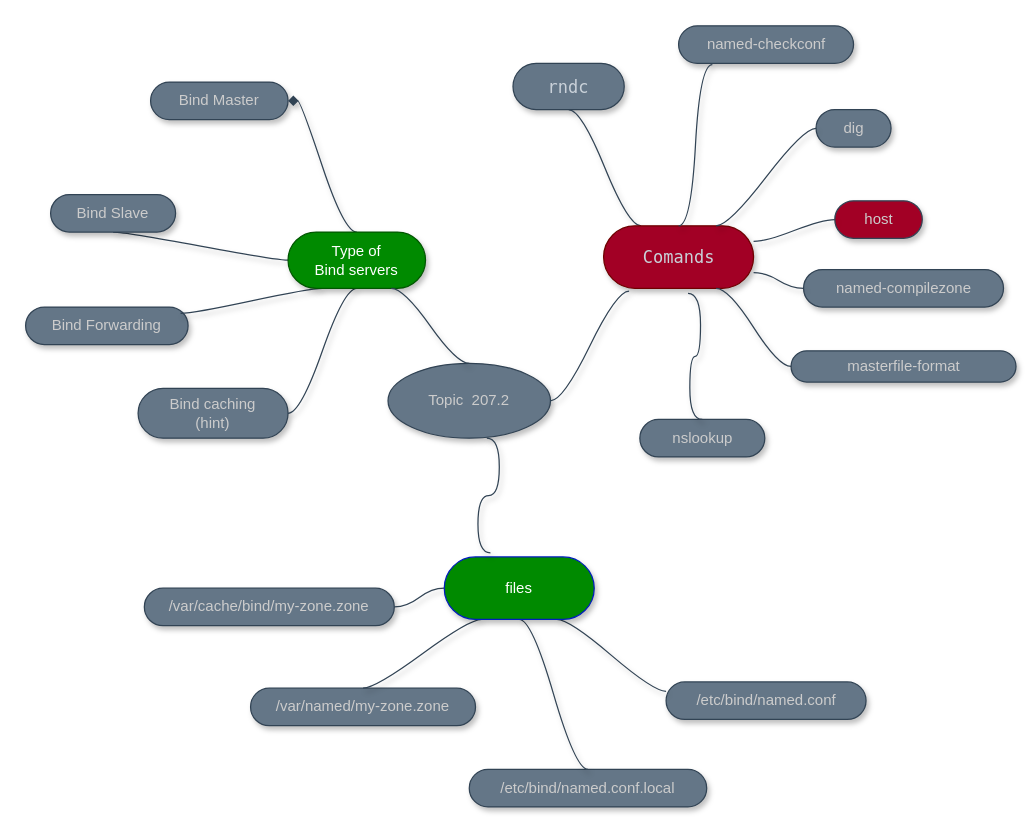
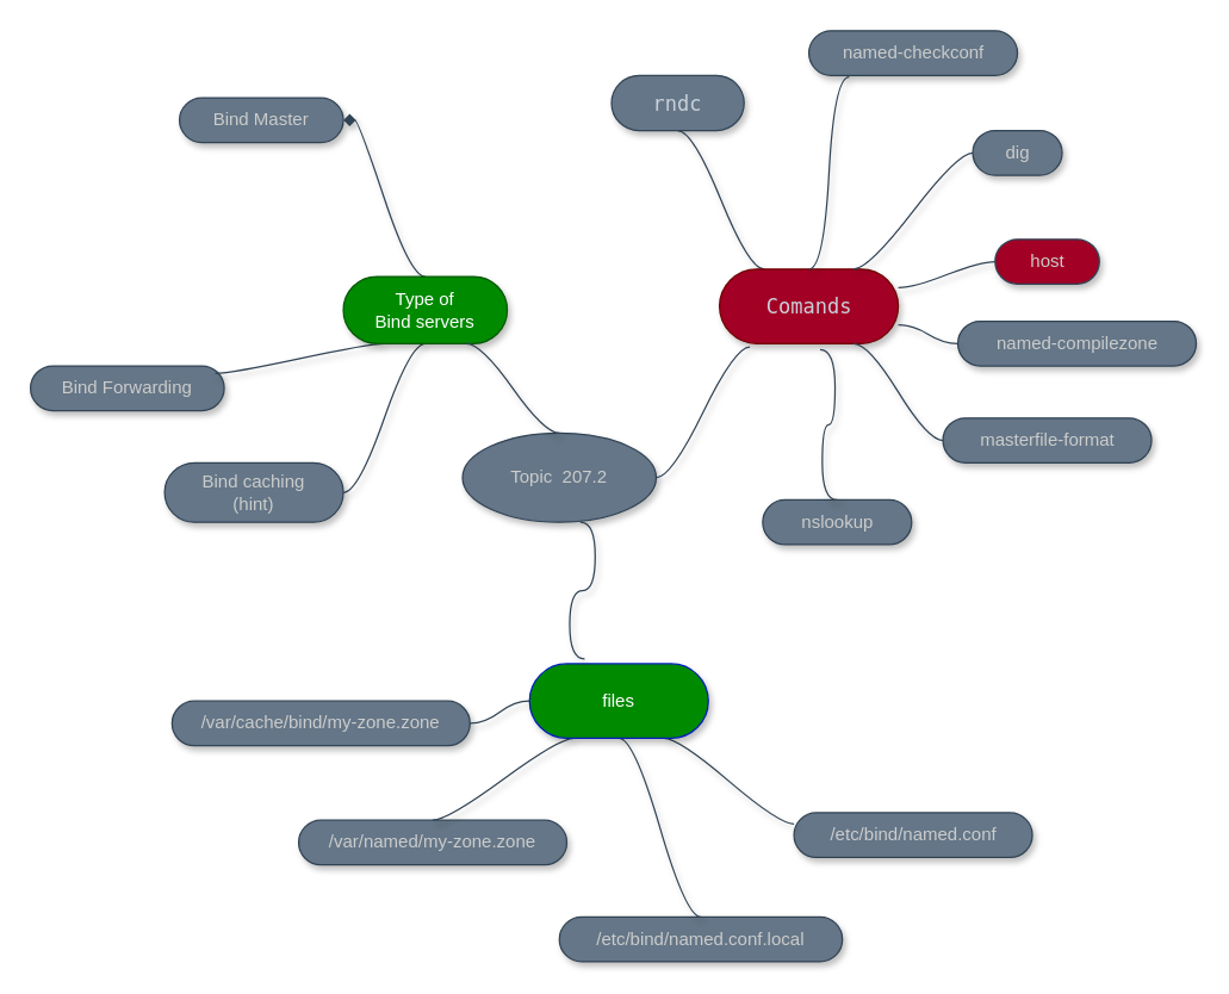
- <mxCell id="24" value="Bind Slave" style="whiteSpace=wrap;html=1;rounded=1;arcSize=50;align=center;verticalAlign=middle;strokeWidth=1;autosize=1;spacing=4;treeFolding=1;treeMoving=1;newEdgeStyle={&quot;edgeStyle&quot;:&quot;entityRelationEdgeStyle&quot;,&quot;startArrow&quot;:&quot;none&quot;,&quot;endArrow&quot;:&quot;none&quot;,&quot;segment&quot;:10,&quot;curved&quot;:1};fillColor=#647687;fontColor=#CCCCCC;strokeColor=#314354;shadow=1;sketch=0;" parent="1" vertex="1"><mxGeometry x="40" y="155" width="100" height="30" as="geometry" /></mxCell>
- <mxCell id="7" value="" style="edgeStyle=entityRelationEdgeStyle;startArrow=none;endArrow=none;segment=10;curved=1;fillColor=#647687;strokeColor=#314354;shadow=1;fontColor=#CCCCCC;sketch=0;entryX=0.5;entryY=1;entryDx=0;entryDy=0;" parent="1" source="25" target="24" edge="1"><mxGeometry relative="1" as="geometry"><mxPoint x="480" y="370" as="sourcePoint" /><mxPoint x="170" y="235" as="targetPoint" /></mxGeometry></mxCell>
- <mxCell id="35" value="masterfile-format" style="whiteSpace=wrap;html=1;rounded=1;arcSize=50;align=center;verticalAlign=middle;strokeWidth=1;autosize=1;spacing=4;treeFolding=1;treeMoving=1;newEdgeStyle={&quot;edgeStyle&quot;:&quot;entityRelationEdgeStyle&quot;,&quot;startArrow&quot;:&quot;none&quot;,&quot;endArrow&quot;:&quot;none&quot;,&quot;segment&quot;:10,&quot;curved&quot;:1};fillColor=#647687;fontColor=#CCCCCC;strokeColor=#314354;shadow=1;sketch=0;" vertex="1" parent="1"><mxGeometry x="632.5" y="280" width="180" height="25" as="geometry" /></mxCell>
+ <mxCell id="35" value="masterfile-format" style="whiteSpace=wrap;html=1;rounded=1;arcSize=50;align=center;verticalAlign=middle;strokeWidth=1;autosize=1;spacing=4;treeFolding=1;treeMoving=1;newEdgeStyle={&quot;edgeStyle&quot;:&quot;entityRelationEdgeStyle&quot;,&quot;startArrow&quot;:&quot;none&quot;,&quot;endArrow&quot;:&quot;none&quot;,&quot;segment&quot;:10,&quot;curved&quot;:1};fillColor=#647687;fontColor=#CCCCCC;strokeColor=#314354;shadow=1;sketch=0;" vertex="1" parent="1"><mxGeometry x="632.5" y="280" width="140" height="30" as="geometry" /></mxCell>
